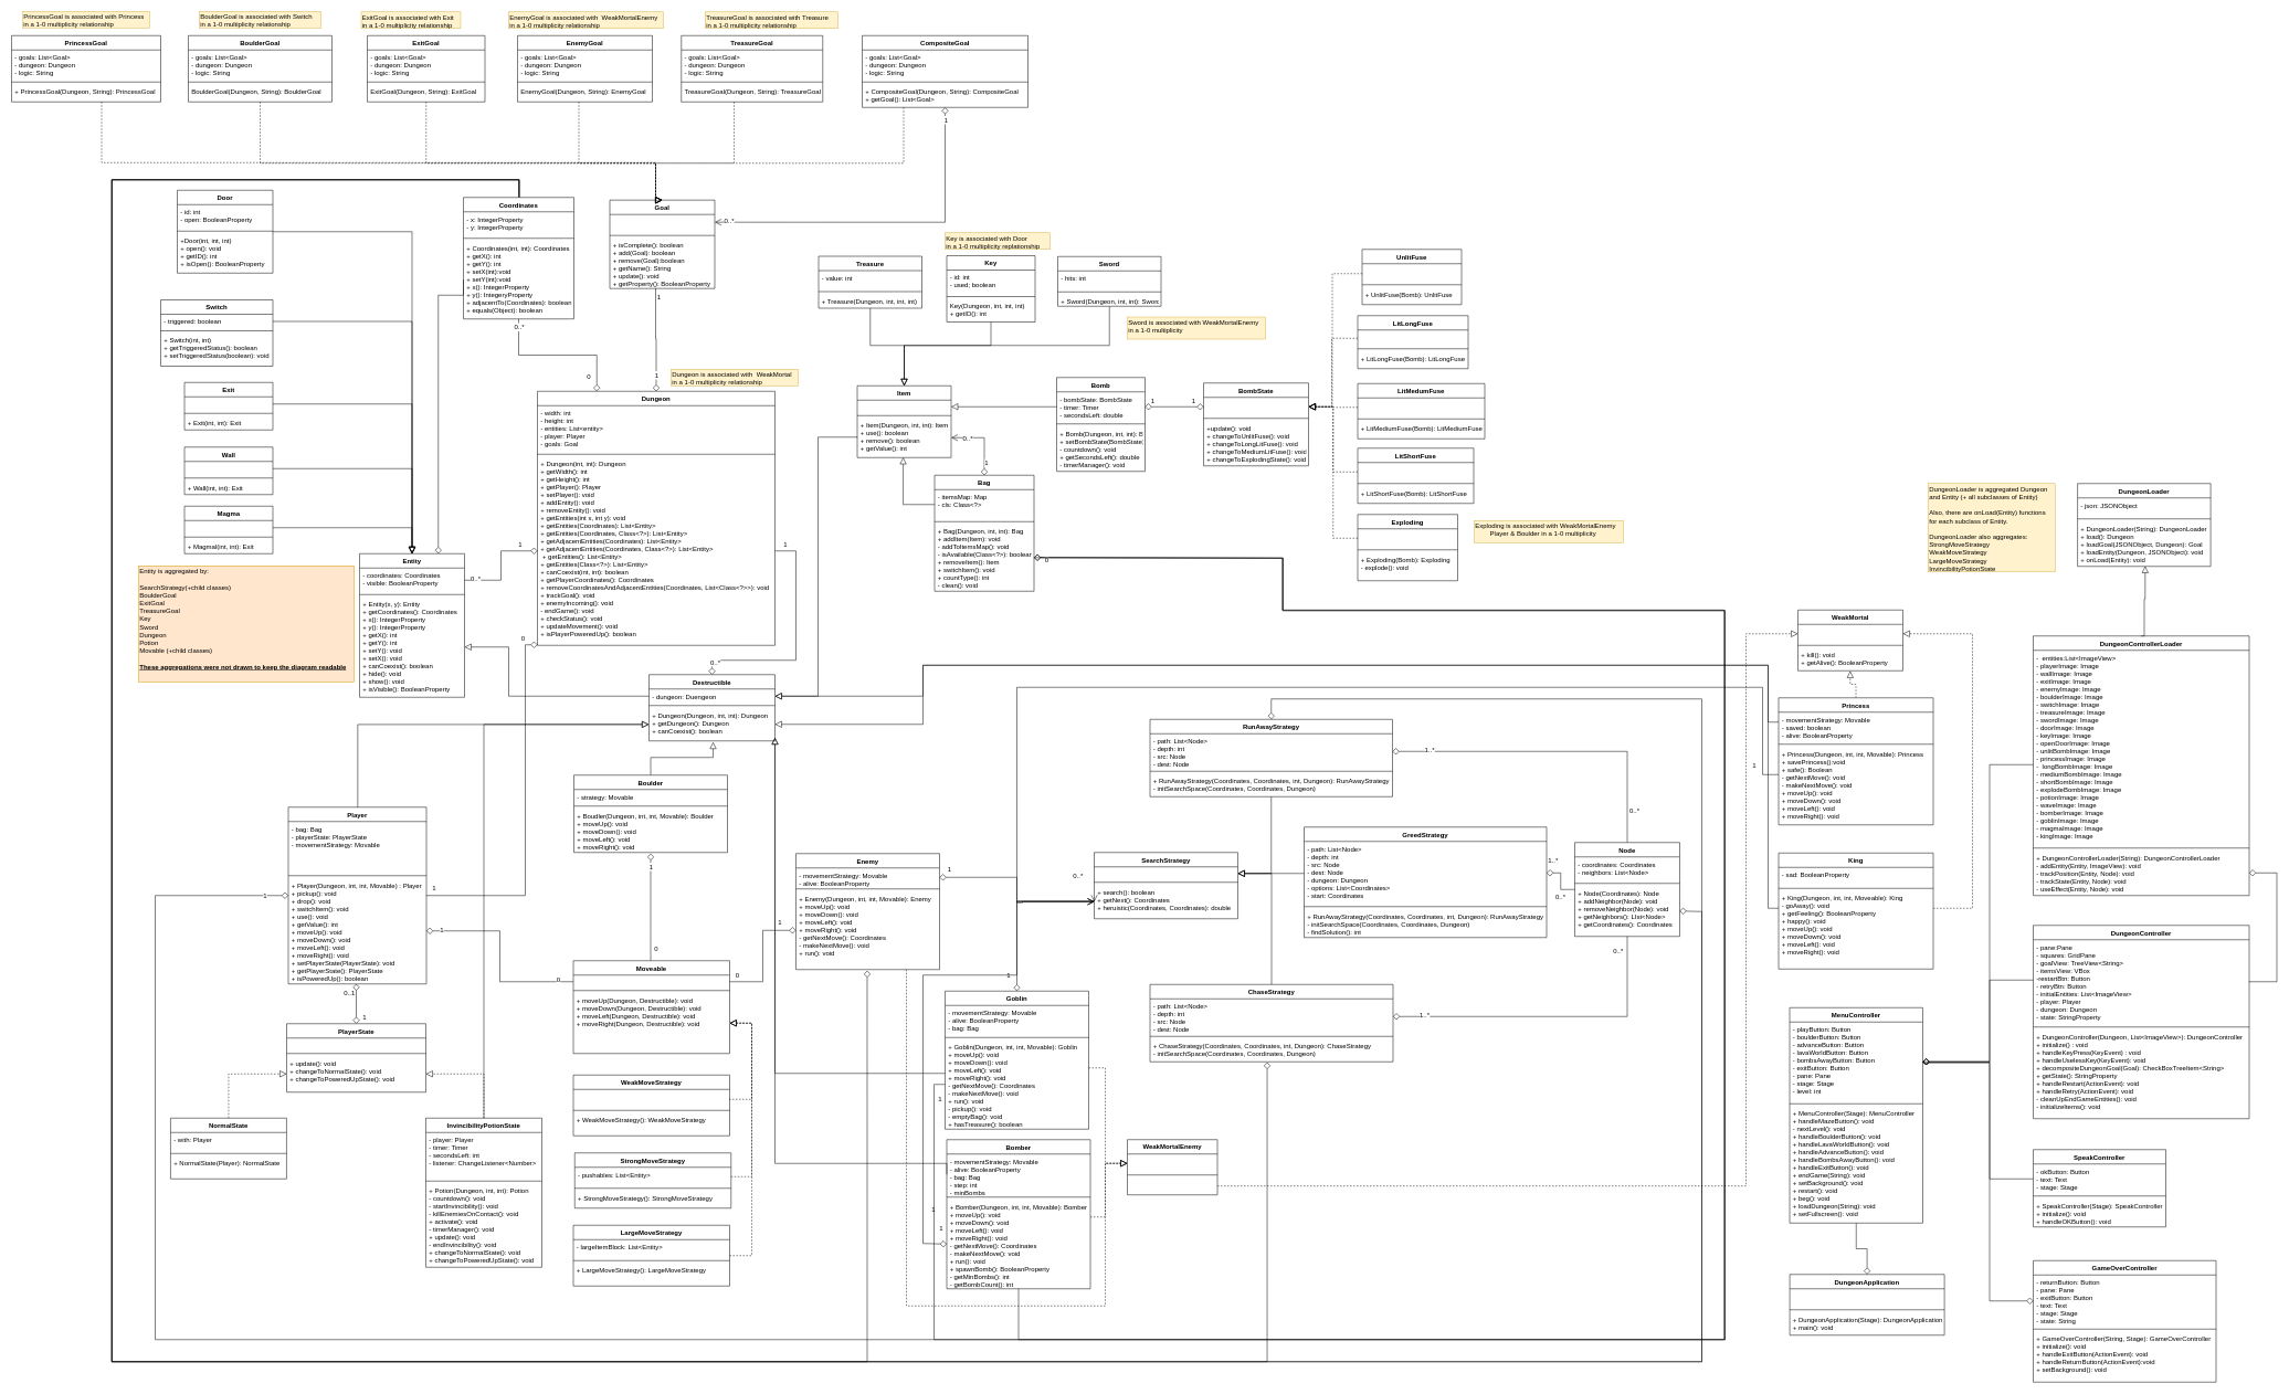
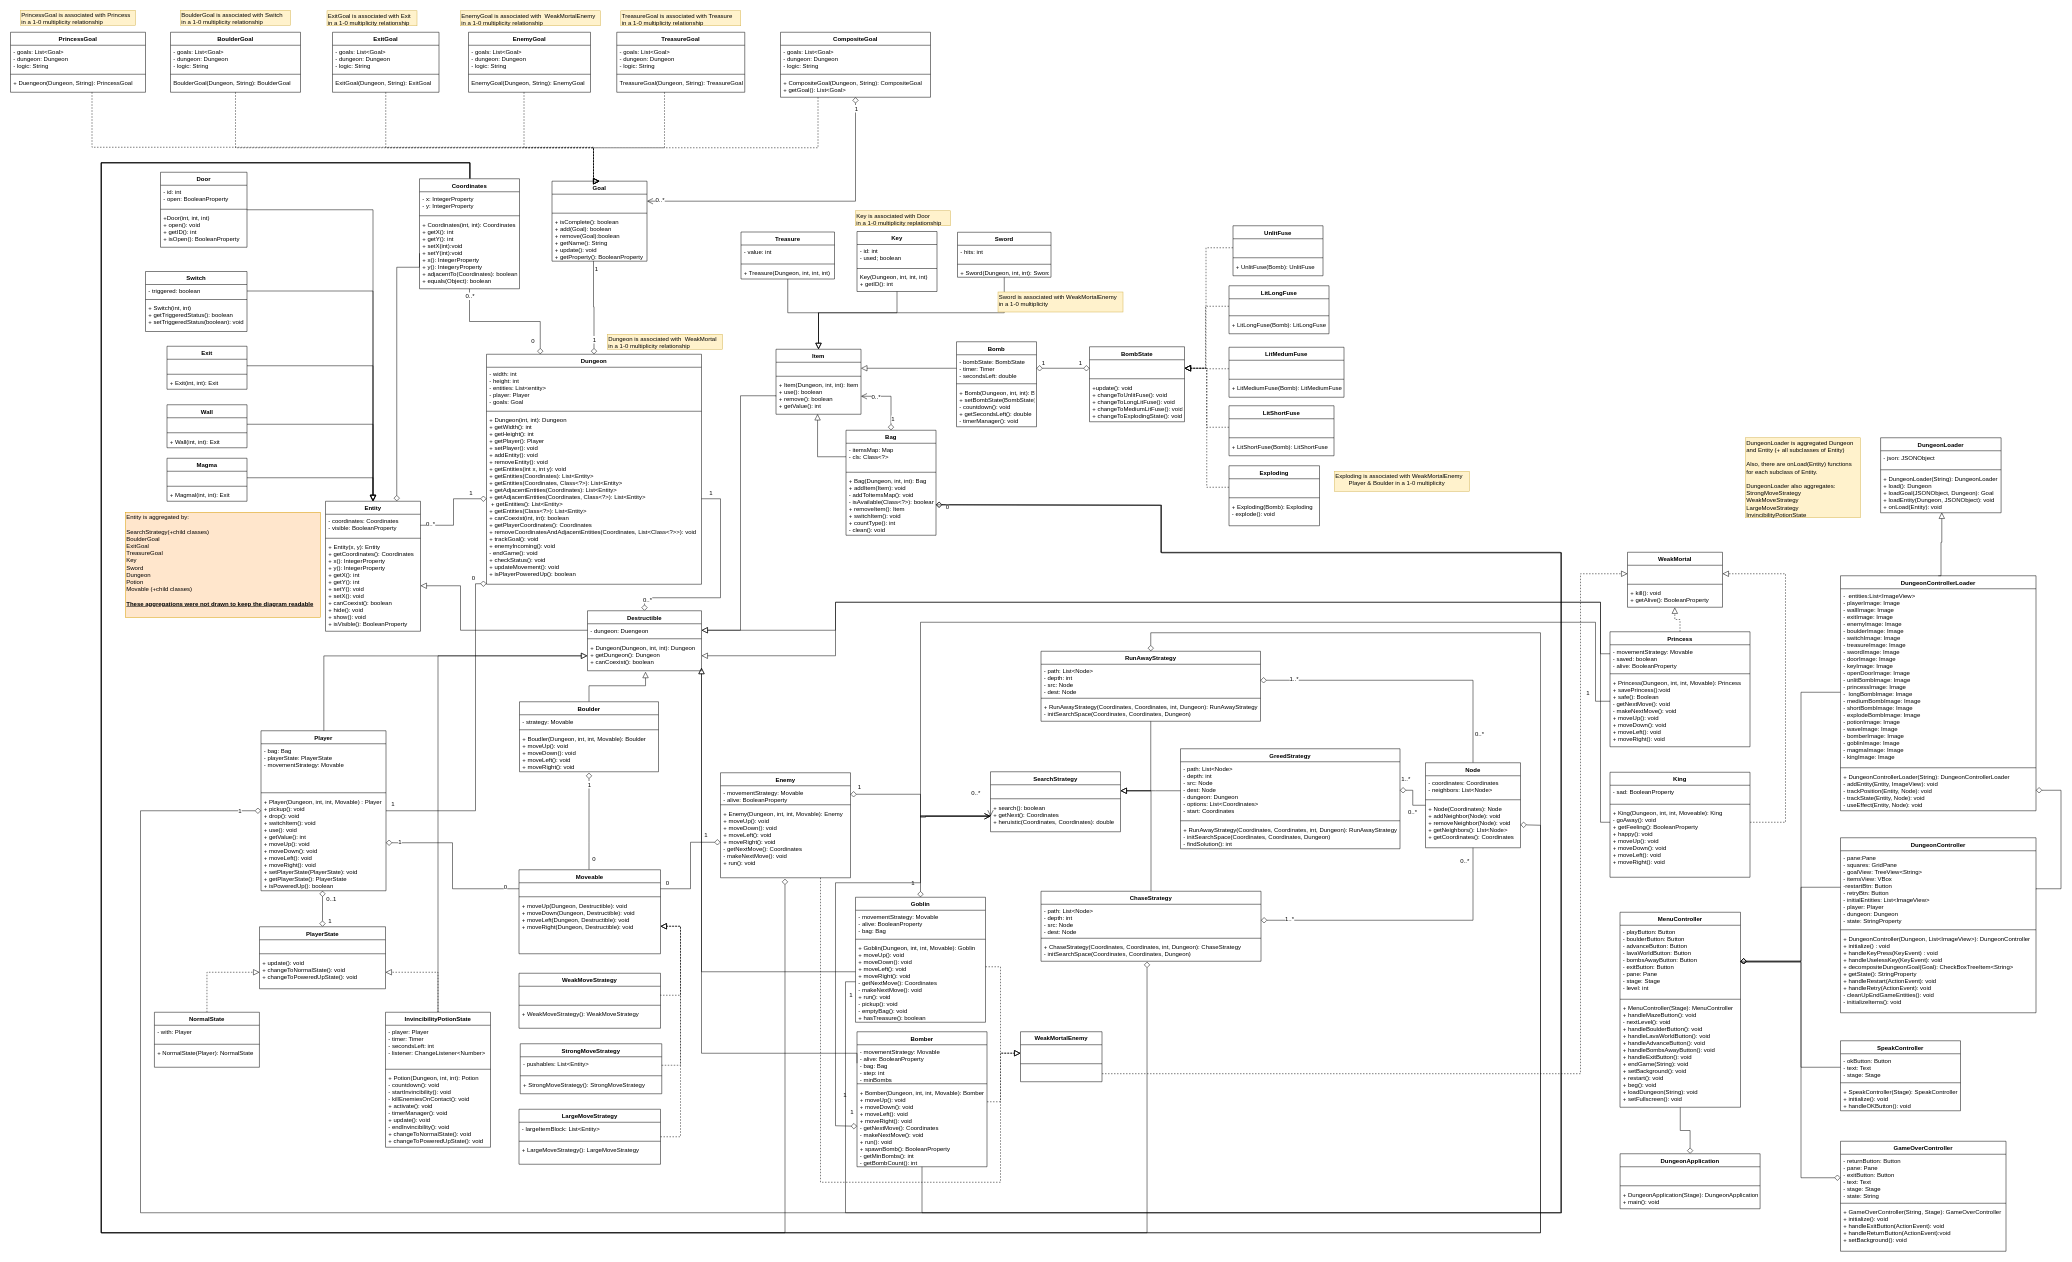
- <mxCell id="315" value="TreasureGoal is associated with Treasure&amp;nbsp;&lt;br&gt;in a 1-0 multiplicity relationship" style="text;html=1;resizable=0;points=[];autosize=1;align=left;verticalAlign=top;spacingTop=-4;fillColor=#fff2cc;strokeColor=#d6b656;" vertex="1" parent="1"><mxGeometry x="1275.5" y="21" width="240" height="30" as="geometry" /></mxCell>
+ <mxCell id="315" value="TreasureGoal is associated with Treasure&amp;nbsp;&lt;br&gt;in a 1-0 multiplicity relationship" style="text;html=1;resizable=0;points=[];autosize=1;align=left;verticalAlign=top;spacingTop=-4;fillColor=#fff2cc;strokeColor=#d6b656;" vertex="1" parent="1"><mxGeometry x="1240.5" y="21" width="240" height="30" as="geometry" /></mxCell>
- <mxCell id="293" value="+ PrincessGoal(Dungeon, String): PrincessGoal&#10;" style="text;strokeColor=none;fillColor=none;align=left;verticalAlign=top;spacingLeft=4;spacingRight=4;overflow=hidden;rotatable=0;points=[[0,0.5],[1,0.5]];portConstraint=eastwest;" parent="290" vertex="1"><mxGeometry y="88" width="270" height="32" as="geometry" /></mxCell>
+ <mxCell id="293" value="+ Duengeon(Dungeon, String): PrincessGoal&#10;" style="text;strokeColor=none;fillColor=none;align=left;verticalAlign=top;spacingLeft=4;spacingRight=4;overflow=hidden;rotatable=0;points=[[0,0.5],[1,0.5]];portConstraint=eastwest;" parent="290" vertex="1"><mxGeometry y="88" width="270" height="32" as="geometry" /></mxCell>
- <mxCell id="309" value="Sword is associated with WeakMortalEnemy&amp;nbsp;&lt;br&gt;in a 1-0 multiplicity&lt;br&gt;&lt;br&gt;" style="text;html=1;resizable=0;points=[];autosize=1;align=left;verticalAlign=top;spacingTop=-4;fillColor=#fff2cc;strokeColor=#d6b656;" vertex="1" parent="1"><mxGeometry x="2040" y="573.5" width="250" height="40" as="geometry" /></mxCell>
+ <mxCell id="309" value="Sword is associated with WeakMortalEnemy&amp;nbsp;&lt;br&gt;in a 1-0 multiplicity&lt;br&gt;&lt;br&gt;" style="text;html=1;resizable=0;points=[];autosize=1;align=left;verticalAlign=top;spacingTop=-4;fillColor=#fff2cc;strokeColor=#d6b656;" vertex="1" parent="1"><mxGeometry x="1995" y="583.5" width="250" height="40" as="geometry" /></mxCell>
- <mxCell id="237" value="0..1" style="text;html=1;resizable=0;points=[];autosize=1;align=left;verticalAlign=top;spacingTop=-4;" parent="1" vertex="1"><mxGeometry x="620" y="1787" width="40" height="20" as="geometry" /></mxCell>
+ <mxCell id="237" value="0..1" style="text;html=1;resizable=0;points=[];autosize=1;align=left;verticalAlign=top;spacingTop=-4;" parent="1" vertex="1"><mxGeometry x="650" y="1787" width="40" height="20" as="geometry" /></mxCell>
